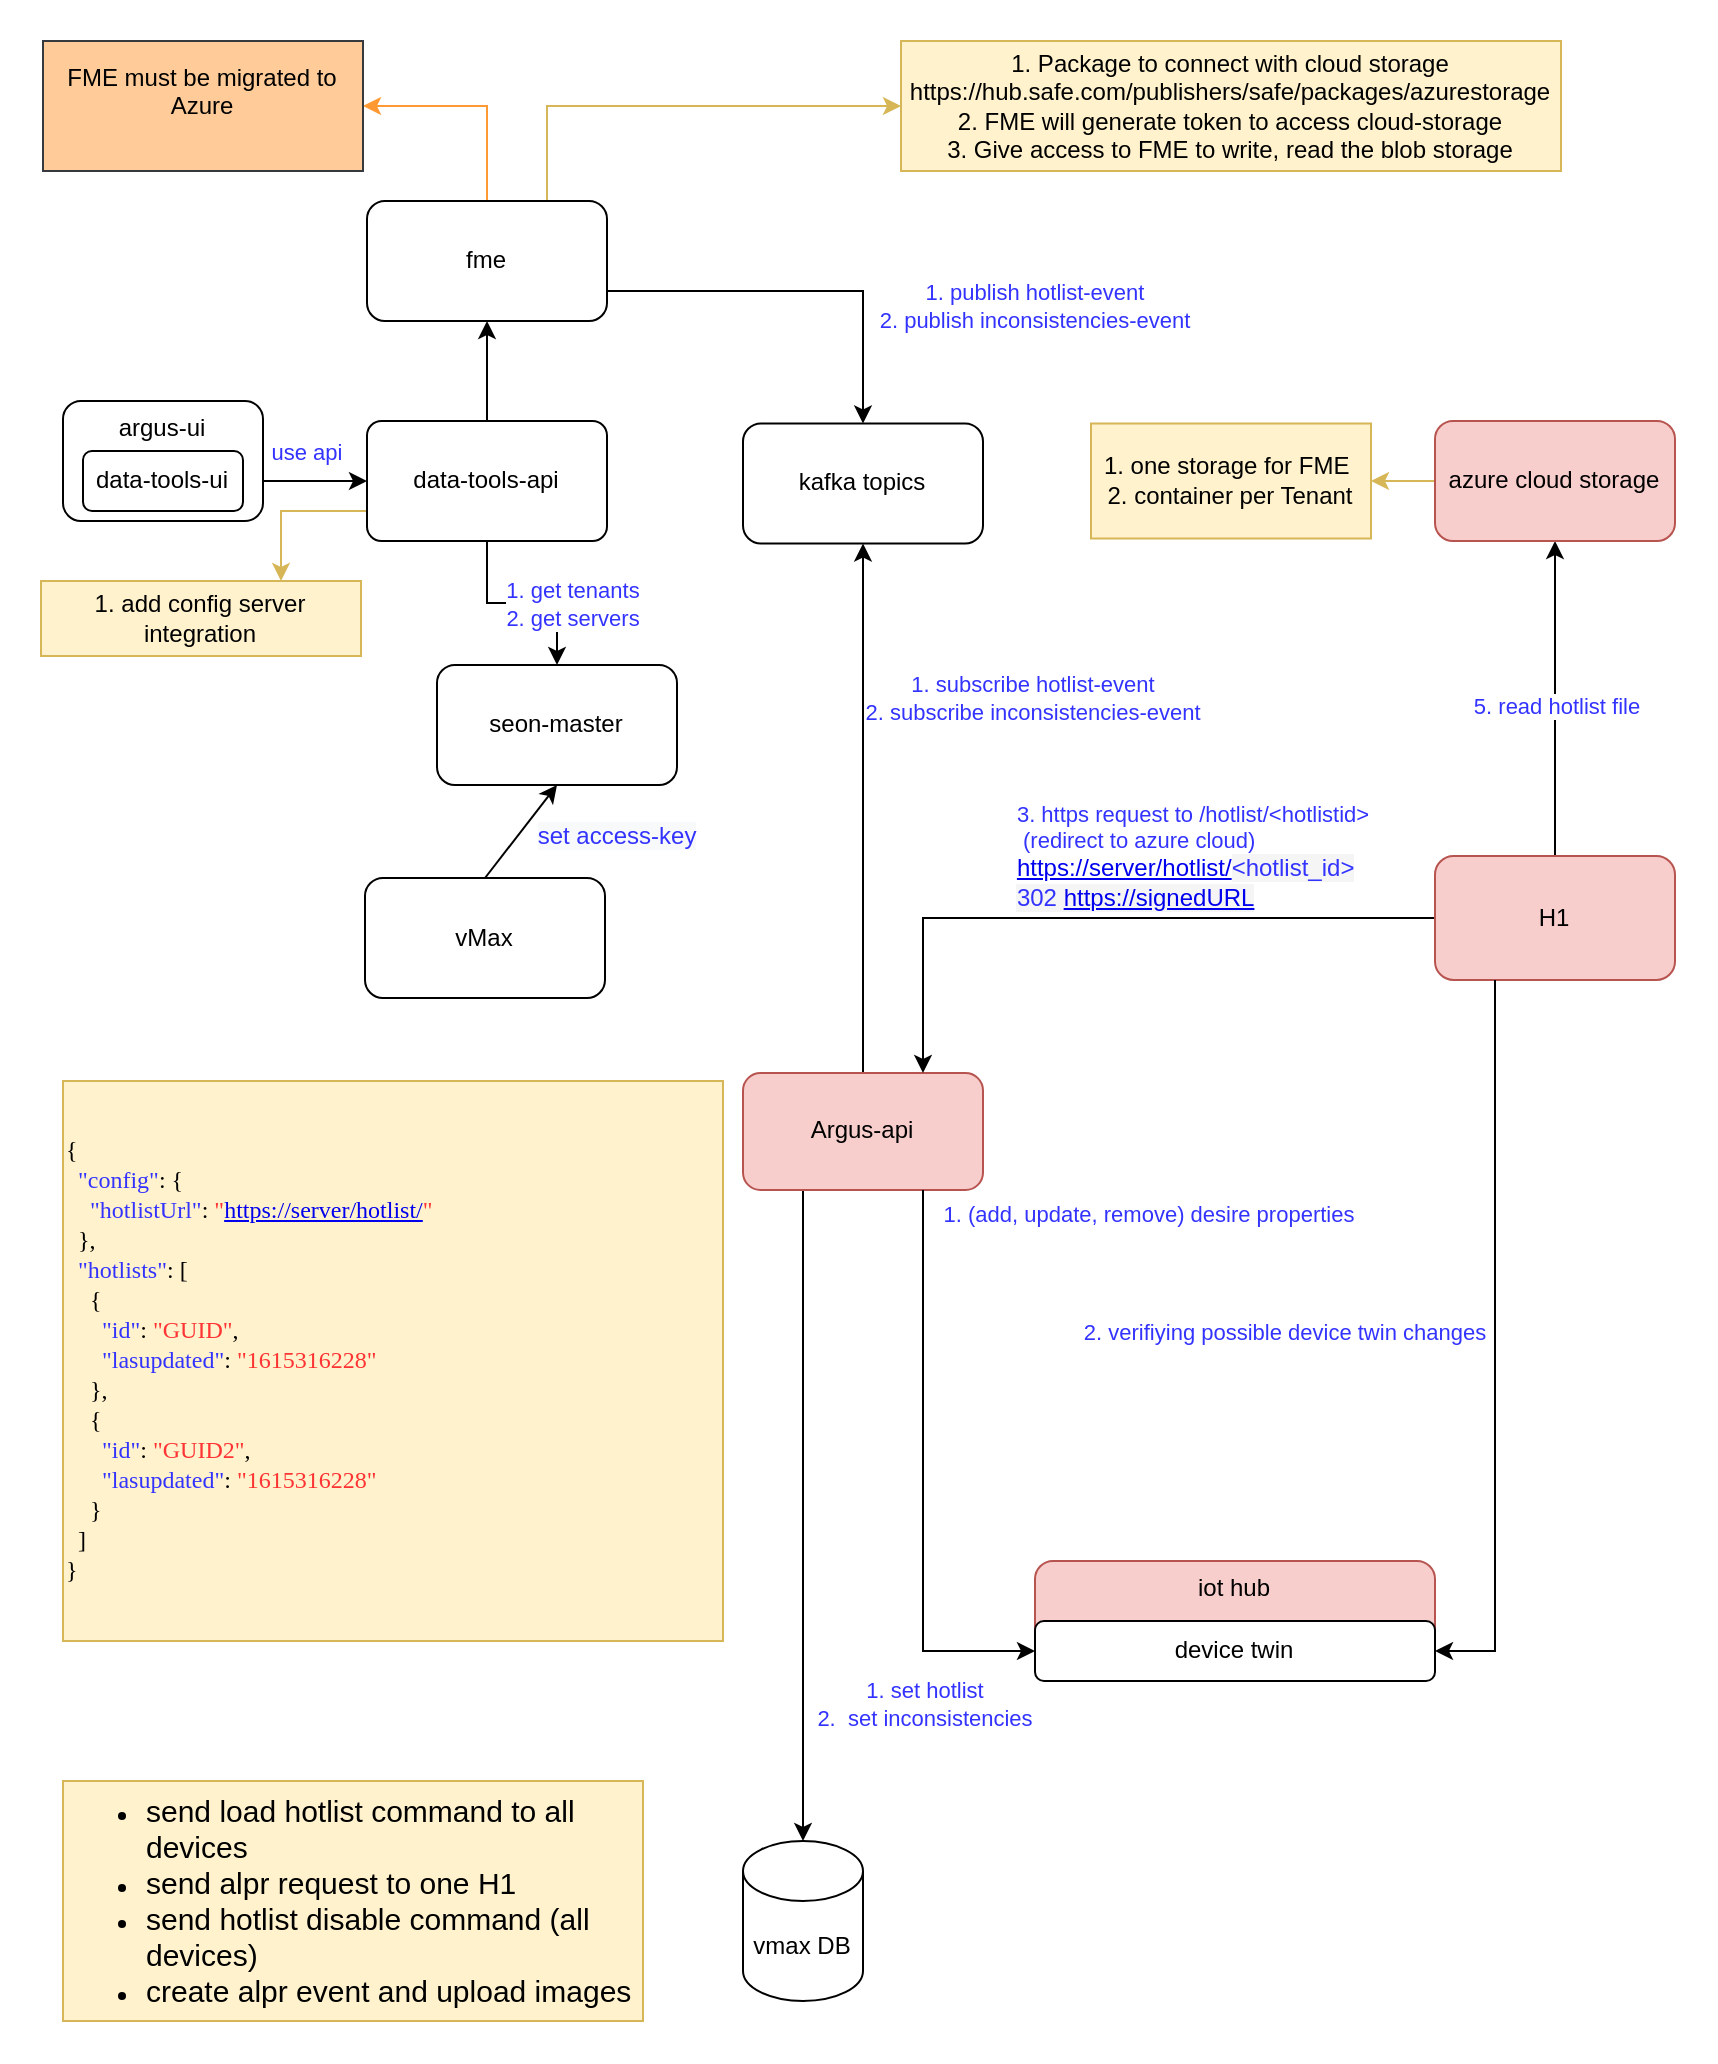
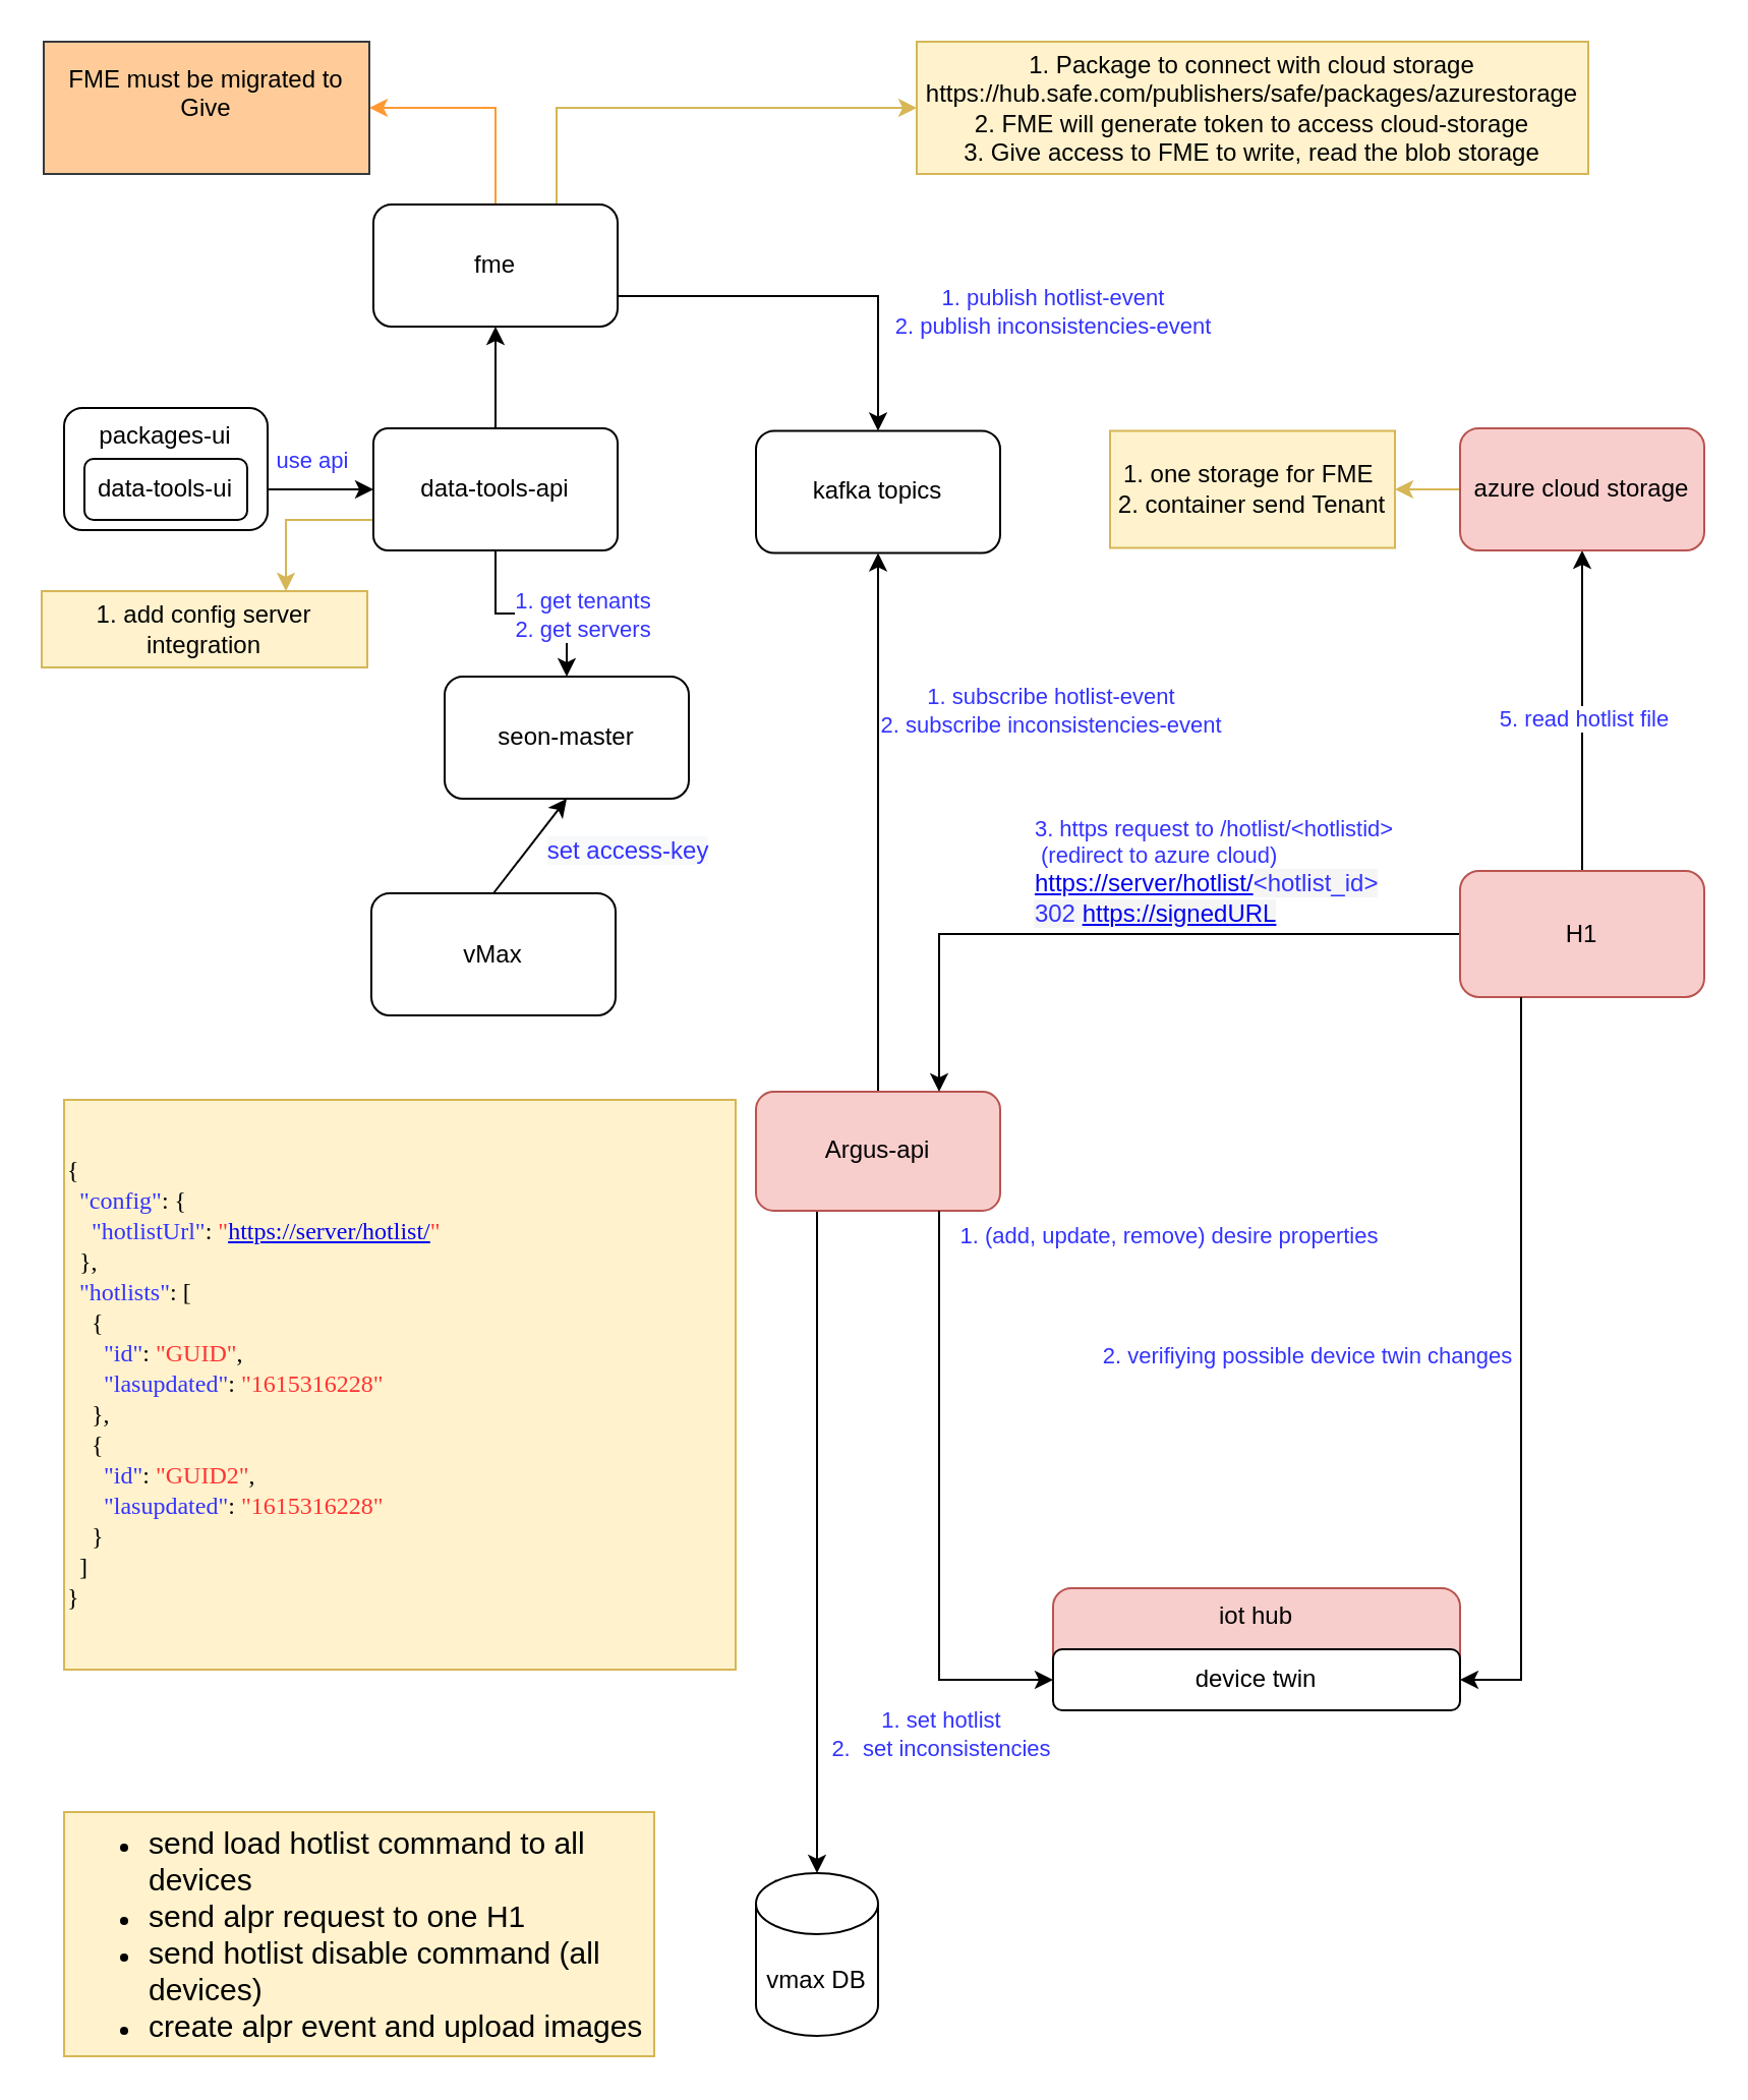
- <mxCell id="38" value="FME must be migrated to Azure&lt;br&gt;&amp;nbsp;" style="text;html=1;strokeColor=#36393d;fillColor=#ffcc99;align=center;verticalAlign=middle;whiteSpace=wrap;rounded=0;" vertex="1" parent="1"><mxGeometry x="21" y="20" width="160" height="65" as="geometry" /></mxCell>
+ <mxCell id="38" value="FME must be migrated to Give&lt;br&gt;&amp;nbsp;" style="text;html=1;strokeColor=#36393d;fillColor=#ffcc99;align=center;verticalAlign=middle;whiteSpace=wrap;rounded=0;" vertex="1" parent="1"><mxGeometry x="21" y="20" width="160" height="65" as="geometry" /></mxCell>
- <mxCell id="35" value="argus-ui" style="rounded=1;whiteSpace=wrap;html=1;verticalAlign=top;" vertex="1" parent="34"><mxGeometry width="100" height="60" as="geometry" /></mxCell>
+ <mxCell id="35" value="packages-ui" style="rounded=1;whiteSpace=wrap;html=1;verticalAlign=top;" vertex="1" parent="34"><mxGeometry width="100" height="60" as="geometry" /></mxCell>
- <mxCell id="32" value="1. one storage for FME&amp;nbsp;&lt;br&gt;2. container per Tenant" style="text;html=1;strokeColor=#d6b656;fillColor=#fff2cc;align=center;verticalAlign=middle;whiteSpace=wrap;rounded=0;" vertex="1" parent="1"><mxGeometry x="545" y="211.25" width="140" height="57.5" as="geometry" /></mxCell>
+ <mxCell id="32" value="1. one storage for FME&amp;nbsp;&lt;br&gt;2. container send Tenant" style="text;html=1;strokeColor=#d6b656;fillColor=#fff2cc;align=center;verticalAlign=middle;whiteSpace=wrap;rounded=0;" vertex="1" parent="1"><mxGeometry x="545" y="211.25" width="140" height="57.5" as="geometry" /></mxCell>
